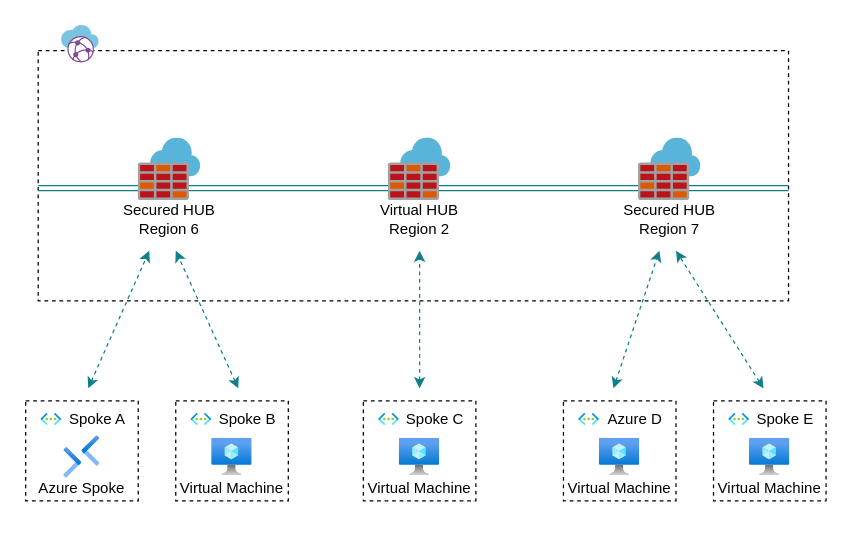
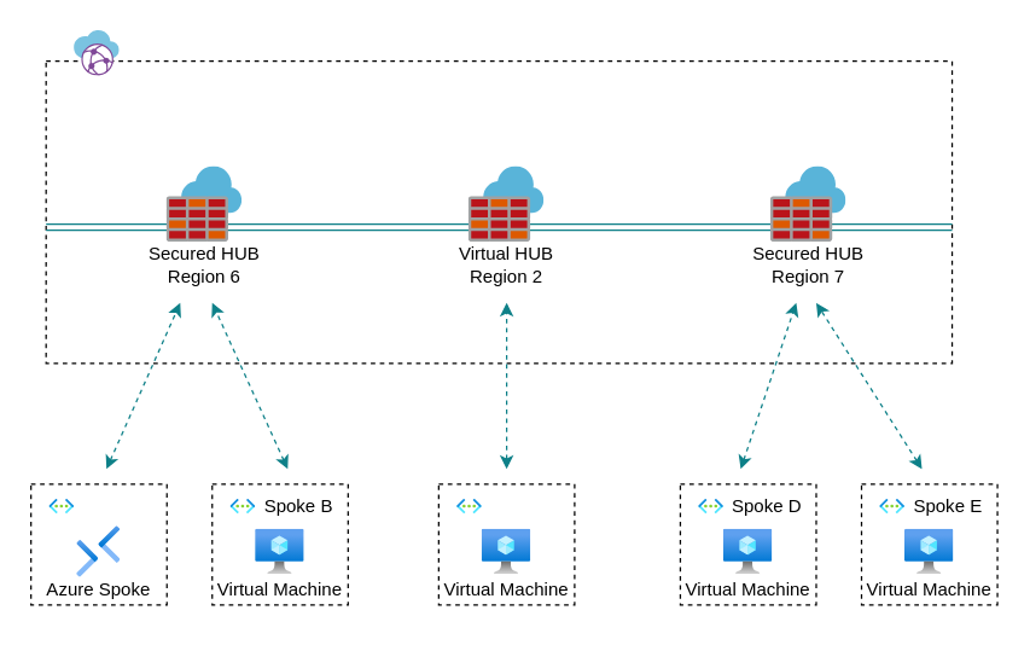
- <mxCell id="17" value="Spoke A" style="text;strokeColor=none;align=center;fillColor=none;html=1;verticalAlign=middle;whiteSpace=wrap;rounded=0;" vertex="1" parent="1"><mxGeometry x="48.83" y="325.07" width="56.75" height="20" as="geometry" /></mxCell>
- <mxCell id="27" value="Spoke C" style="text;strokeColor=none;align=center;fillColor=none;html=1;verticalAlign=middle;whiteSpace=wrap;rounded=0;" vertex="1" parent="1"><mxGeometry x="318.83" y="325.07" width="56.75" height="20" as="geometry" /></mxCell>
- <mxCell id="32" value="Azure D" style="text;strokeColor=none;align=center;fillColor=none;html=1;verticalAlign=middle;whiteSpace=wrap;rounded=0;" vertex="1" parent="1"><mxGeometry x="478.83" y="325.07" width="56.75" height="20" as="geometry" /></mxCell>
+ <mxCell id="32" value="Spoke D" style="text;strokeColor=none;align=center;fillColor=none;html=1;verticalAlign=middle;whiteSpace=wrap;rounded=0;" vertex="1" parent="1"><mxGeometry x="478.83" y="325.07" width="56.75" height="20" as="geometry" /></mxCell>
